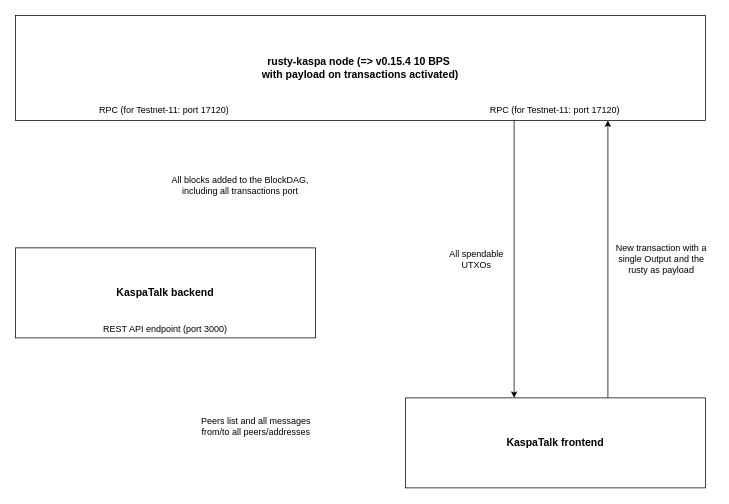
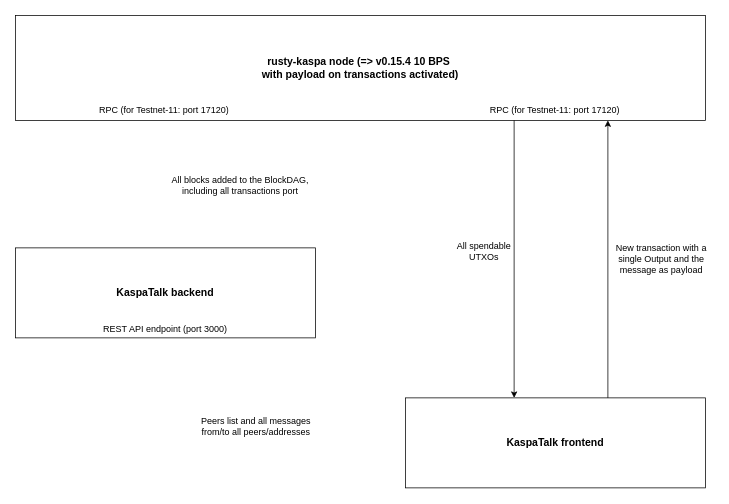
- <mxCell id="13" value="All spendable UTXOs" style="text;html=1;align=center;verticalAlign=middle;whiteSpace=wrap;rounded=0;" vertex="1" parent="1"><mxGeometry x="580" y="310" width="110" height="70" as="geometry" /></mxCell>
+ <mxCell id="13" value="All spendable UTXOs" style="text;html=1;align=center;verticalAlign=middle;whiteSpace=wrap;rounded=0;" vertex="1" parent="1"><mxGeometry x="590" y="300" width="110" height="70" as="geometry" /></mxCell>
- <mxCell id="11" value="New transaction with a single Output and the rusty as payload" style="text;html=1;align=center;verticalAlign=middle;whiteSpace=wrap;rounded=0;" vertex="1" parent="1"><mxGeometry x="813" y="310" width="137" height="70" as="geometry" /></mxCell>
+ <mxCell id="11" value="New transaction with a single Output and the message as payload" style="text;html=1;align=center;verticalAlign=middle;whiteSpace=wrap;rounded=0;" vertex="1" parent="1"><mxGeometry x="813" y="310" width="137" height="70" as="geometry" /></mxCell>
